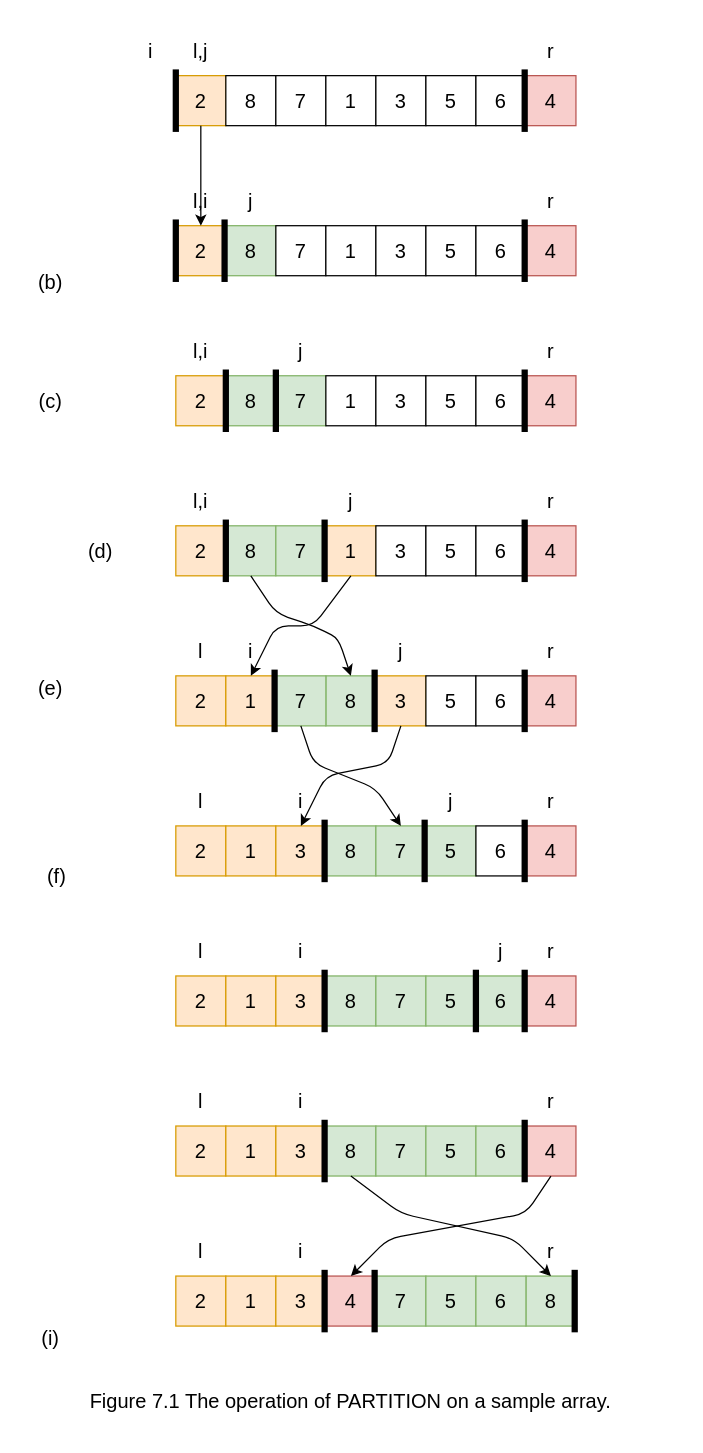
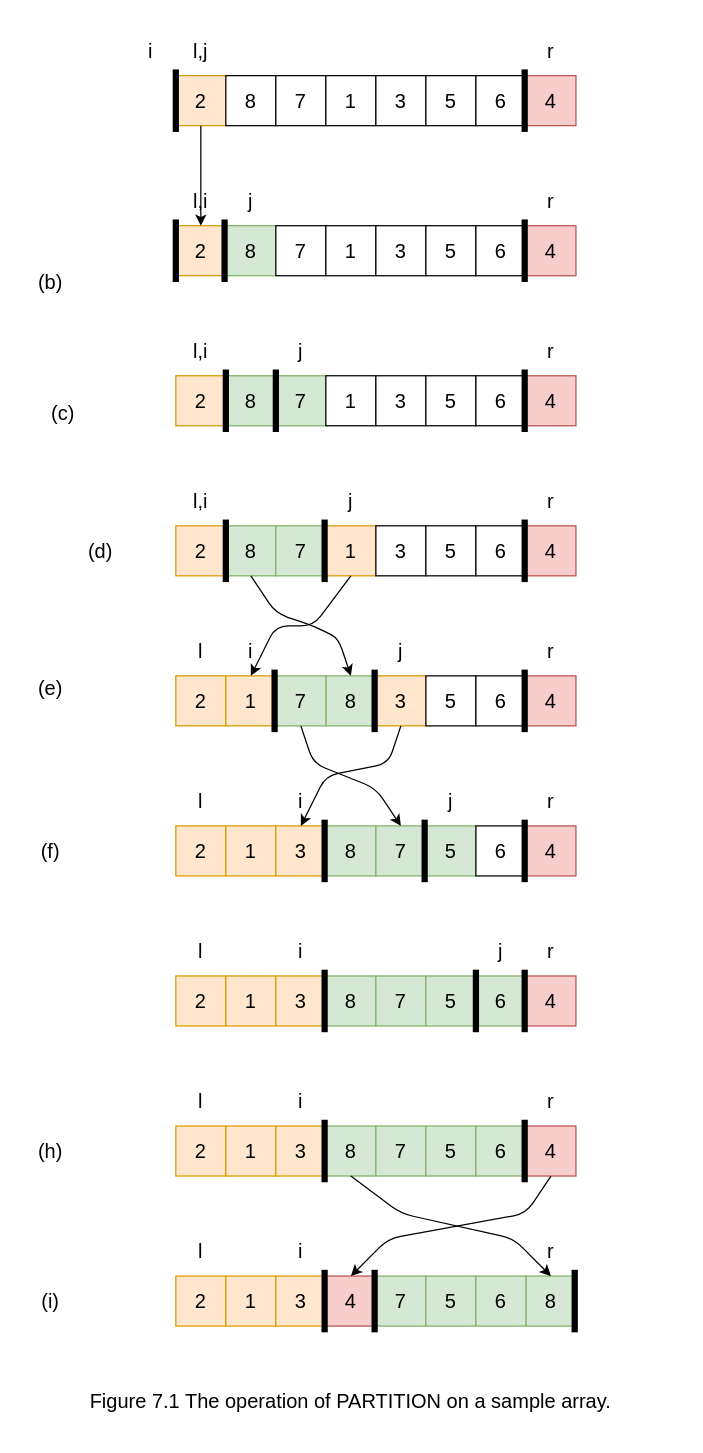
- <mxCell id="40" value="(c)" style="text;html=1;strokeColor=none;fillColor=none;align=center;verticalAlign=middle;whiteSpace=wrap;rounded=0;fontSize=16;" parent="1" vertex="1"><mxGeometry x="20" y="300" width="40" height="40" as="geometry" /></mxCell>
+ <mxCell id="40" value="(c)" style="text;html=1;strokeColor=none;fillColor=none;align=center;verticalAlign=middle;whiteSpace=wrap;rounded=0;fontSize=16;" parent="1" vertex="1"><mxGeometry x="30" y="310" width="40" height="40" as="geometry" /></mxCell>
- <mxCell id="86" value="(f)" style="text;html=1;strokeColor=none;fillColor=none;align=center;verticalAlign=middle;whiteSpace=wrap;rounded=0;fontSize=16;" parent="1" vertex="1"><mxGeometry x="25" y="680" width="40" height="40" as="geometry" /></mxCell>
+ <mxCell id="86" value="(f)" style="text;html=1;strokeColor=none;fillColor=none;align=center;verticalAlign=middle;whiteSpace=wrap;rounded=0;fontSize=16;" parent="1" vertex="1"><mxGeometry x="20" y="660" width="40" height="40" as="geometry" /></mxCell>
+ <mxCell id="117" value="(h)" style="text;html=1;strokeColor=none;fillColor=none;align=center;verticalAlign=middle;whiteSpace=wrap;rounded=0;fontSize=16;" parent="1" vertex="1"><mxGeometry x="20" y="900" width="40" height="40" as="geometry" /></mxCell>
- <mxCell id="132" value="(i)" style="text;html=1;strokeColor=none;fillColor=none;align=center;verticalAlign=middle;whiteSpace=wrap;rounded=0;fontSize=16;" parent="1" vertex="1"><mxGeometry x="20" y="1050" width="40" height="40" as="geometry" /></mxCell>
+ <mxCell id="132" value="(i)" style="text;html=1;strokeColor=none;fillColor=none;align=center;verticalAlign=middle;whiteSpace=wrap;rounded=0;fontSize=16;" parent="1" vertex="1"><mxGeometry x="20" y="1020" width="40" height="40" as="geometry" /></mxCell>
